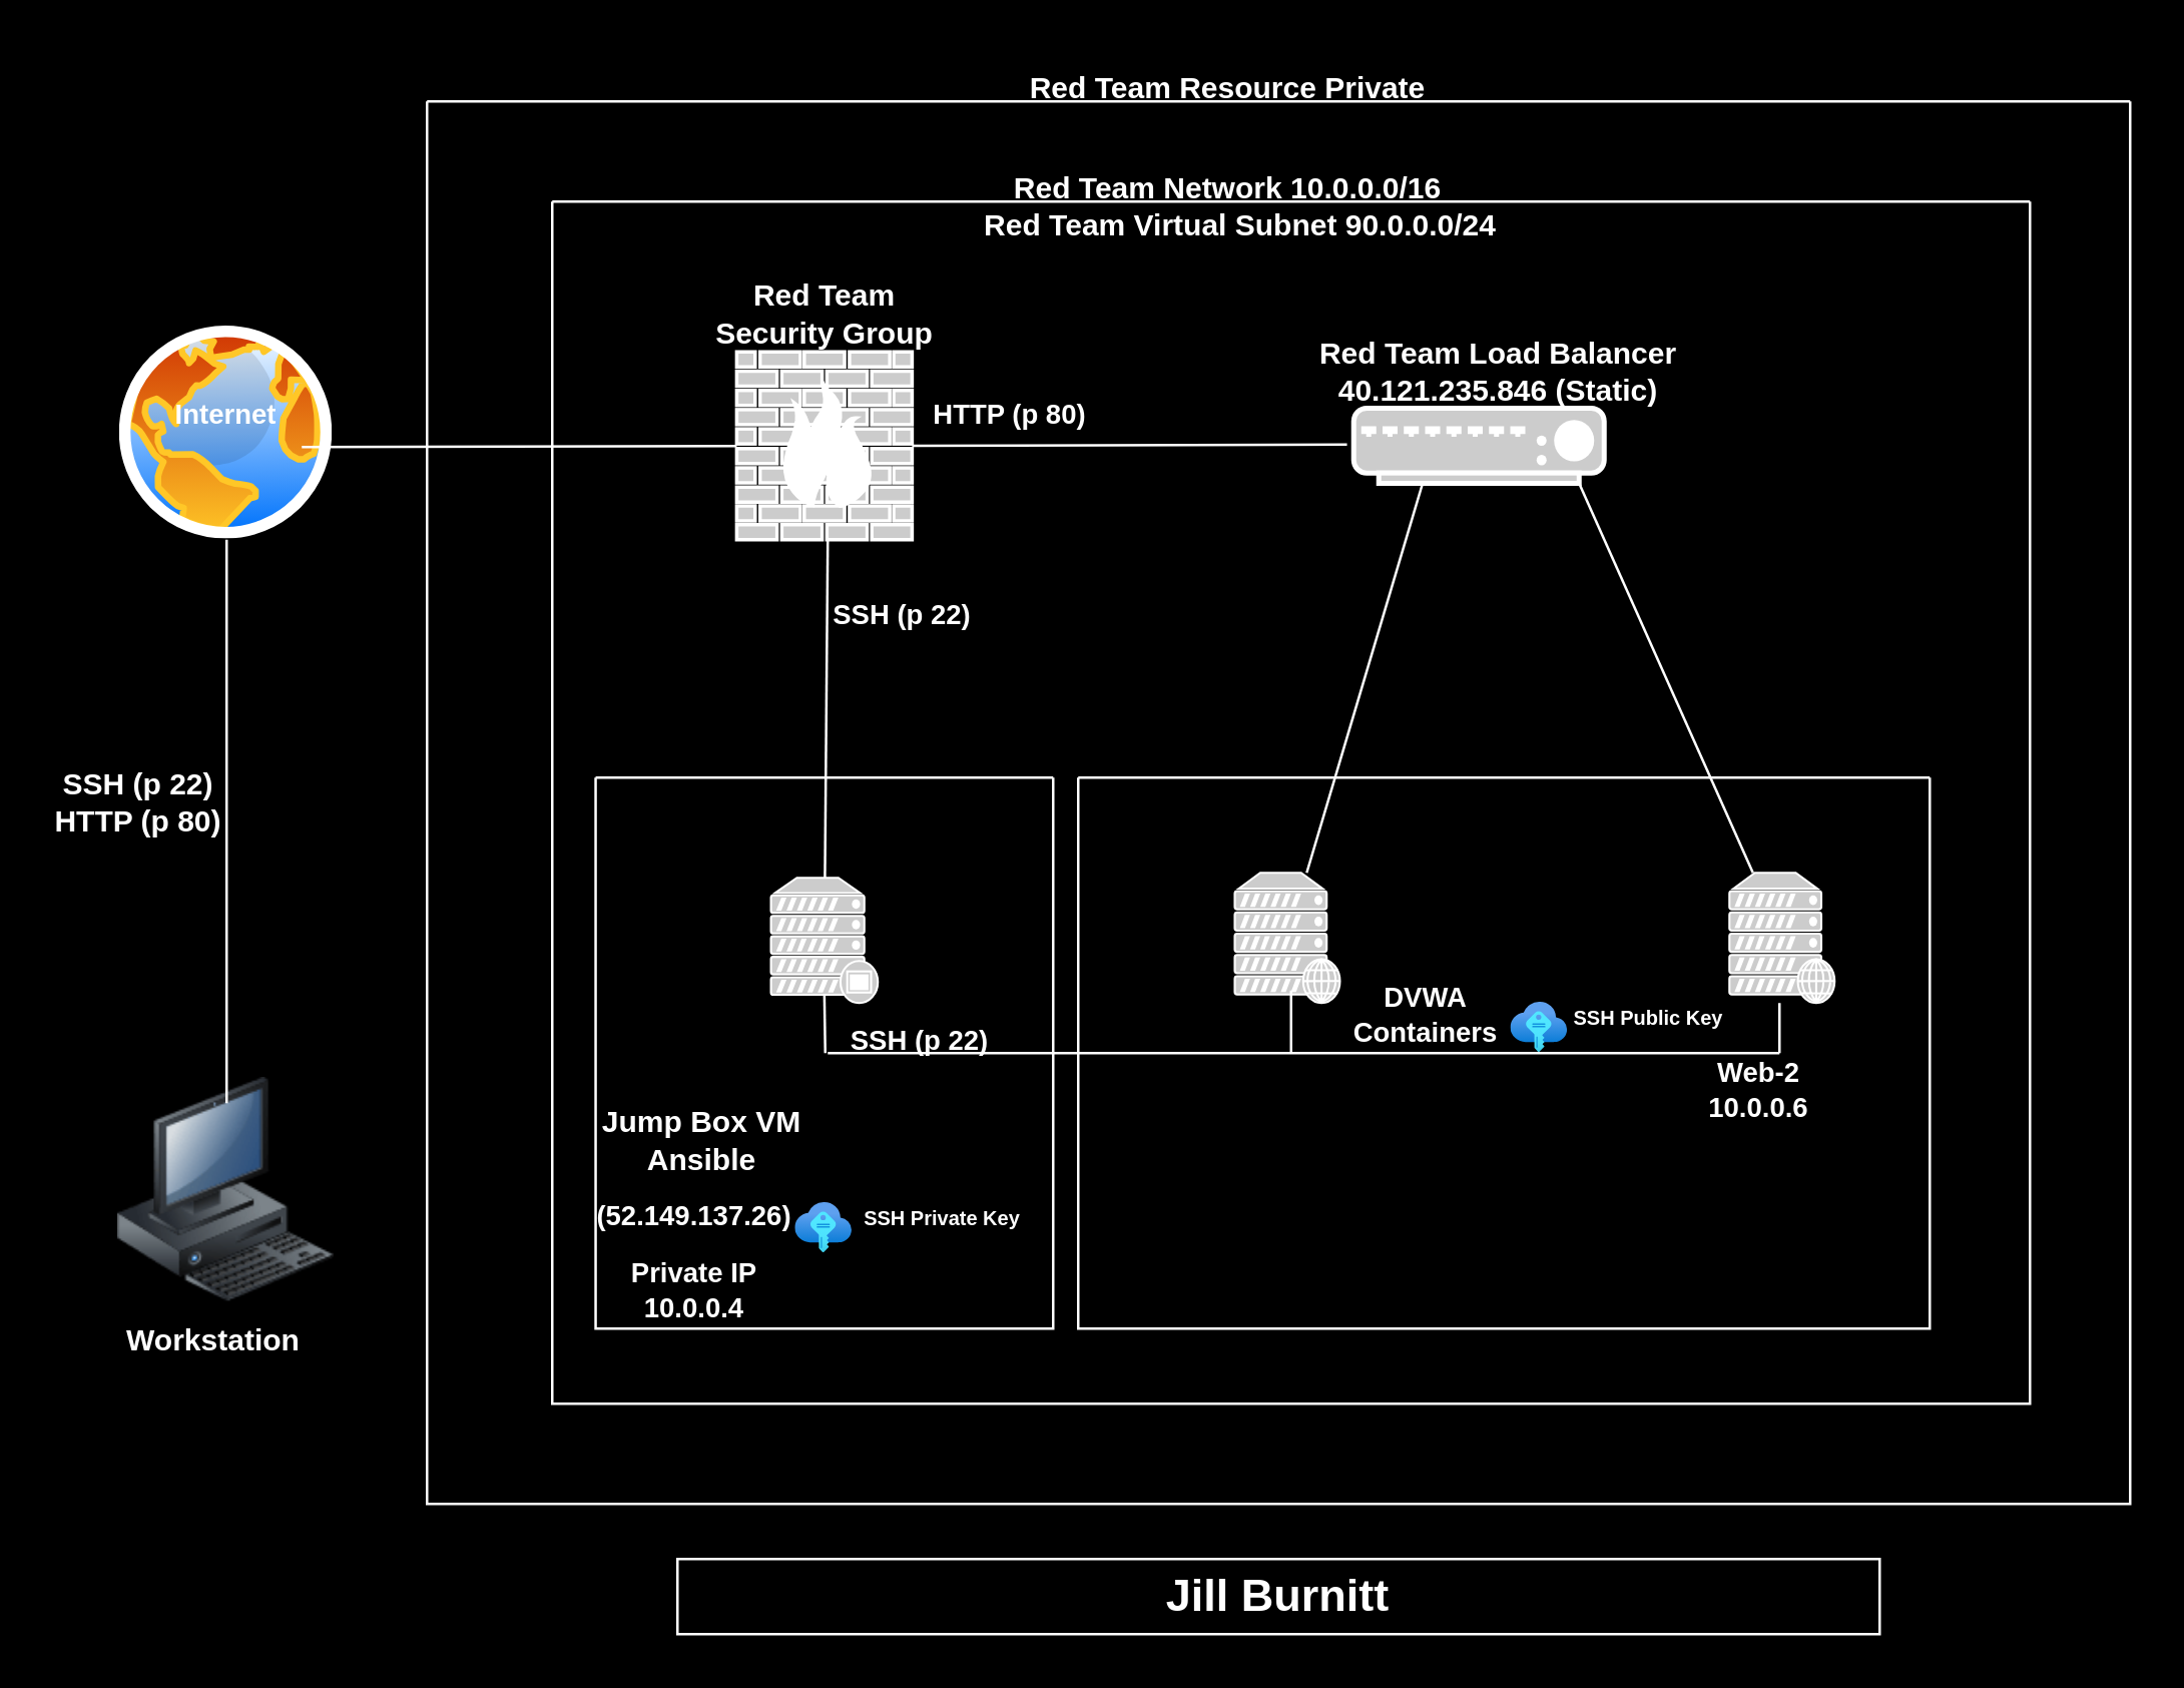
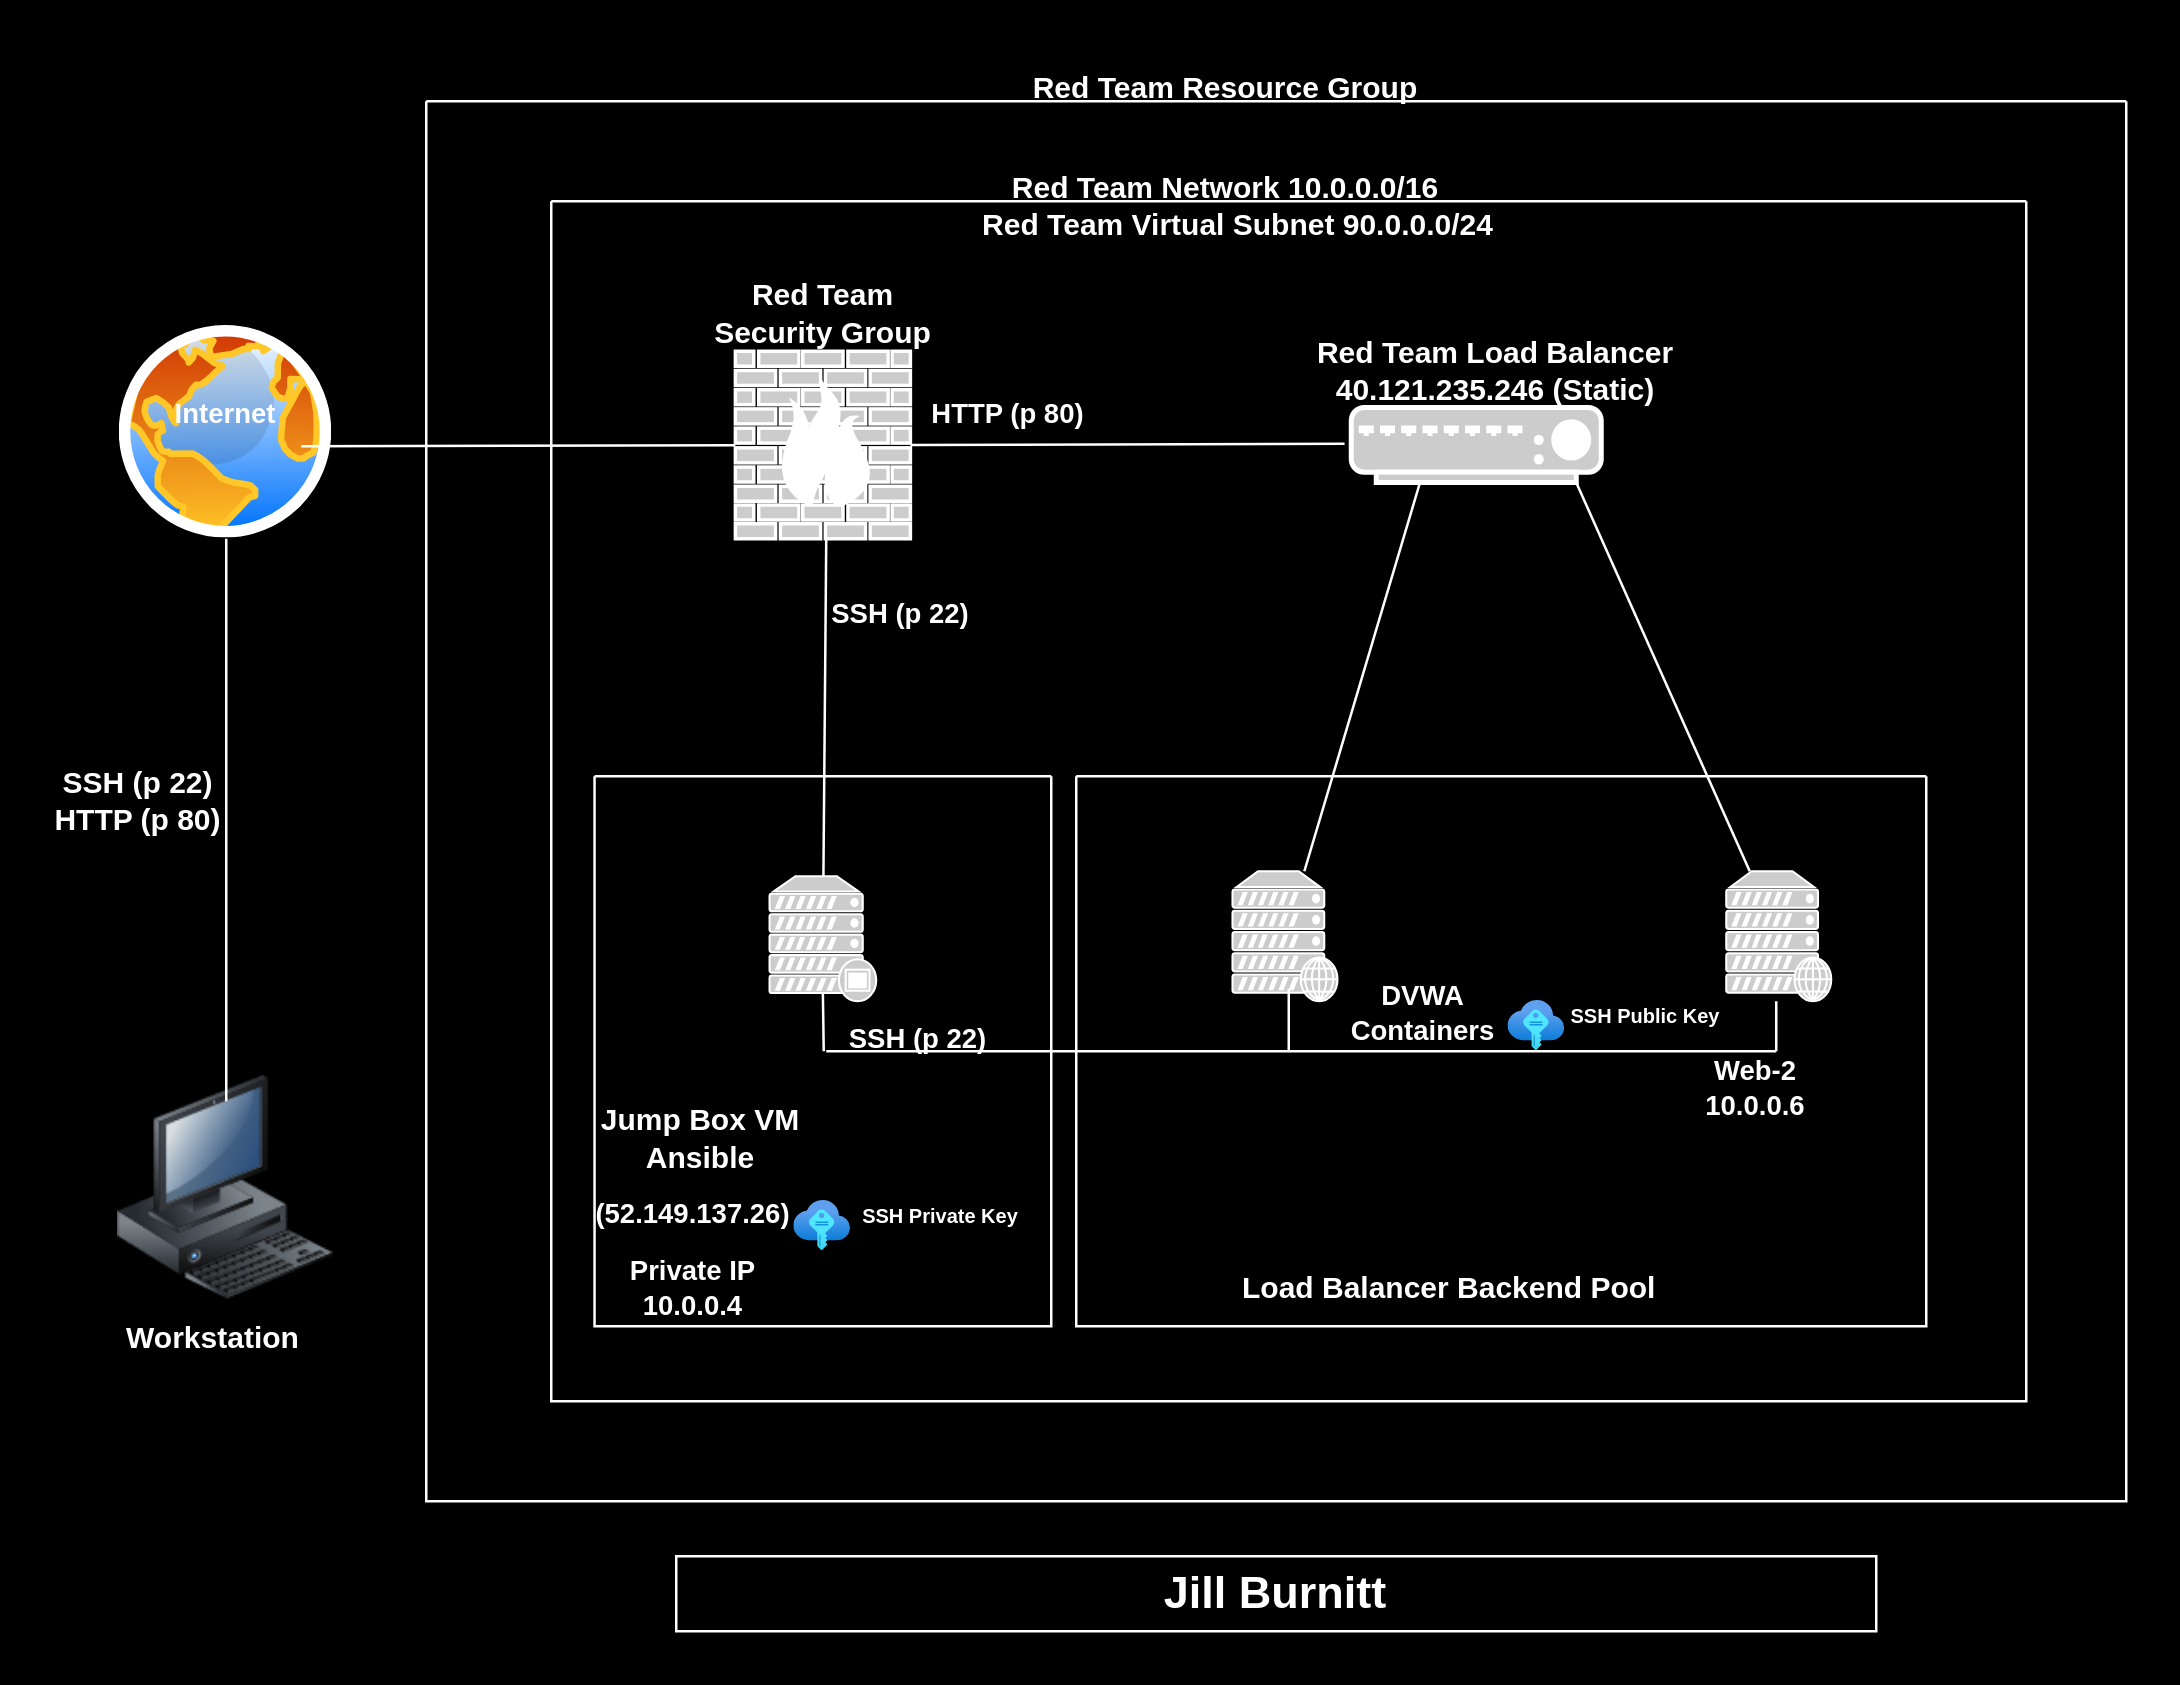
- <mxCell id="37" value="&lt;b&gt;Red Team Resource Private&lt;/b&gt;" style="text;html=1;strokeColor=none;fillColor=none;align=center;verticalAlign=middle;whiteSpace=wrap;rounded=0;fontColor=#FFFFFF;" vertex="1" parent="1"><mxGeometry x="310" y="20" width="360" height="30" as="geometry" /></mxCell>
+ <mxCell id="37" value="&lt;b&gt;Red Team Resource Group&lt;/b&gt;" style="text;html=1;strokeColor=none;fillColor=none;align=center;verticalAlign=middle;whiteSpace=wrap;rounded=0;fontColor=#FFFFFF;" vertex="1" parent="1"><mxGeometry x="310" y="20" width="360" height="30" as="geometry" /></mxCell>
- <mxCell id="28" value="&lt;div&gt;&lt;b&gt;Red Team Load Balancer 40.121.235.846 (Static)&lt;br&gt;&lt;/b&gt;&lt;/div&gt;" style="text;html=1;strokeColor=none;fillColor=none;align=center;verticalAlign=middle;whiteSpace=wrap;rounded=0;fontColor=#FFFFFF;" vertex="1" parent="6"><mxGeometry x="297.5" y="52.5" width="160" height="30" as="geometry" /></mxCell>
+ <mxCell id="28" value="&lt;div&gt;&lt;b&gt;Red Team Load Balancer 40.121.235.246 (Static)&lt;br&gt;&lt;/b&gt;&lt;/div&gt;" style="text;html=1;strokeColor=none;fillColor=none;align=center;verticalAlign=middle;whiteSpace=wrap;rounded=0;fontColor=#FFFFFF;" vertex="1" parent="6"><mxGeometry x="297.5" y="52.5" width="160" height="30" as="geometry" /></mxCell>
+ <mxCell id="26" value="&lt;b&gt;Load Balancer Backend Pool&lt;/b&gt;" style="text;html=1;strokeColor=none;fillColor=none;align=center;verticalAlign=middle;whiteSpace=wrap;rounded=0;fontColor=#FFFFFF;" vertex="1" parent="18"><mxGeometry x="46" y="190" width="206.5" height="30" as="geometry" /></mxCell>
